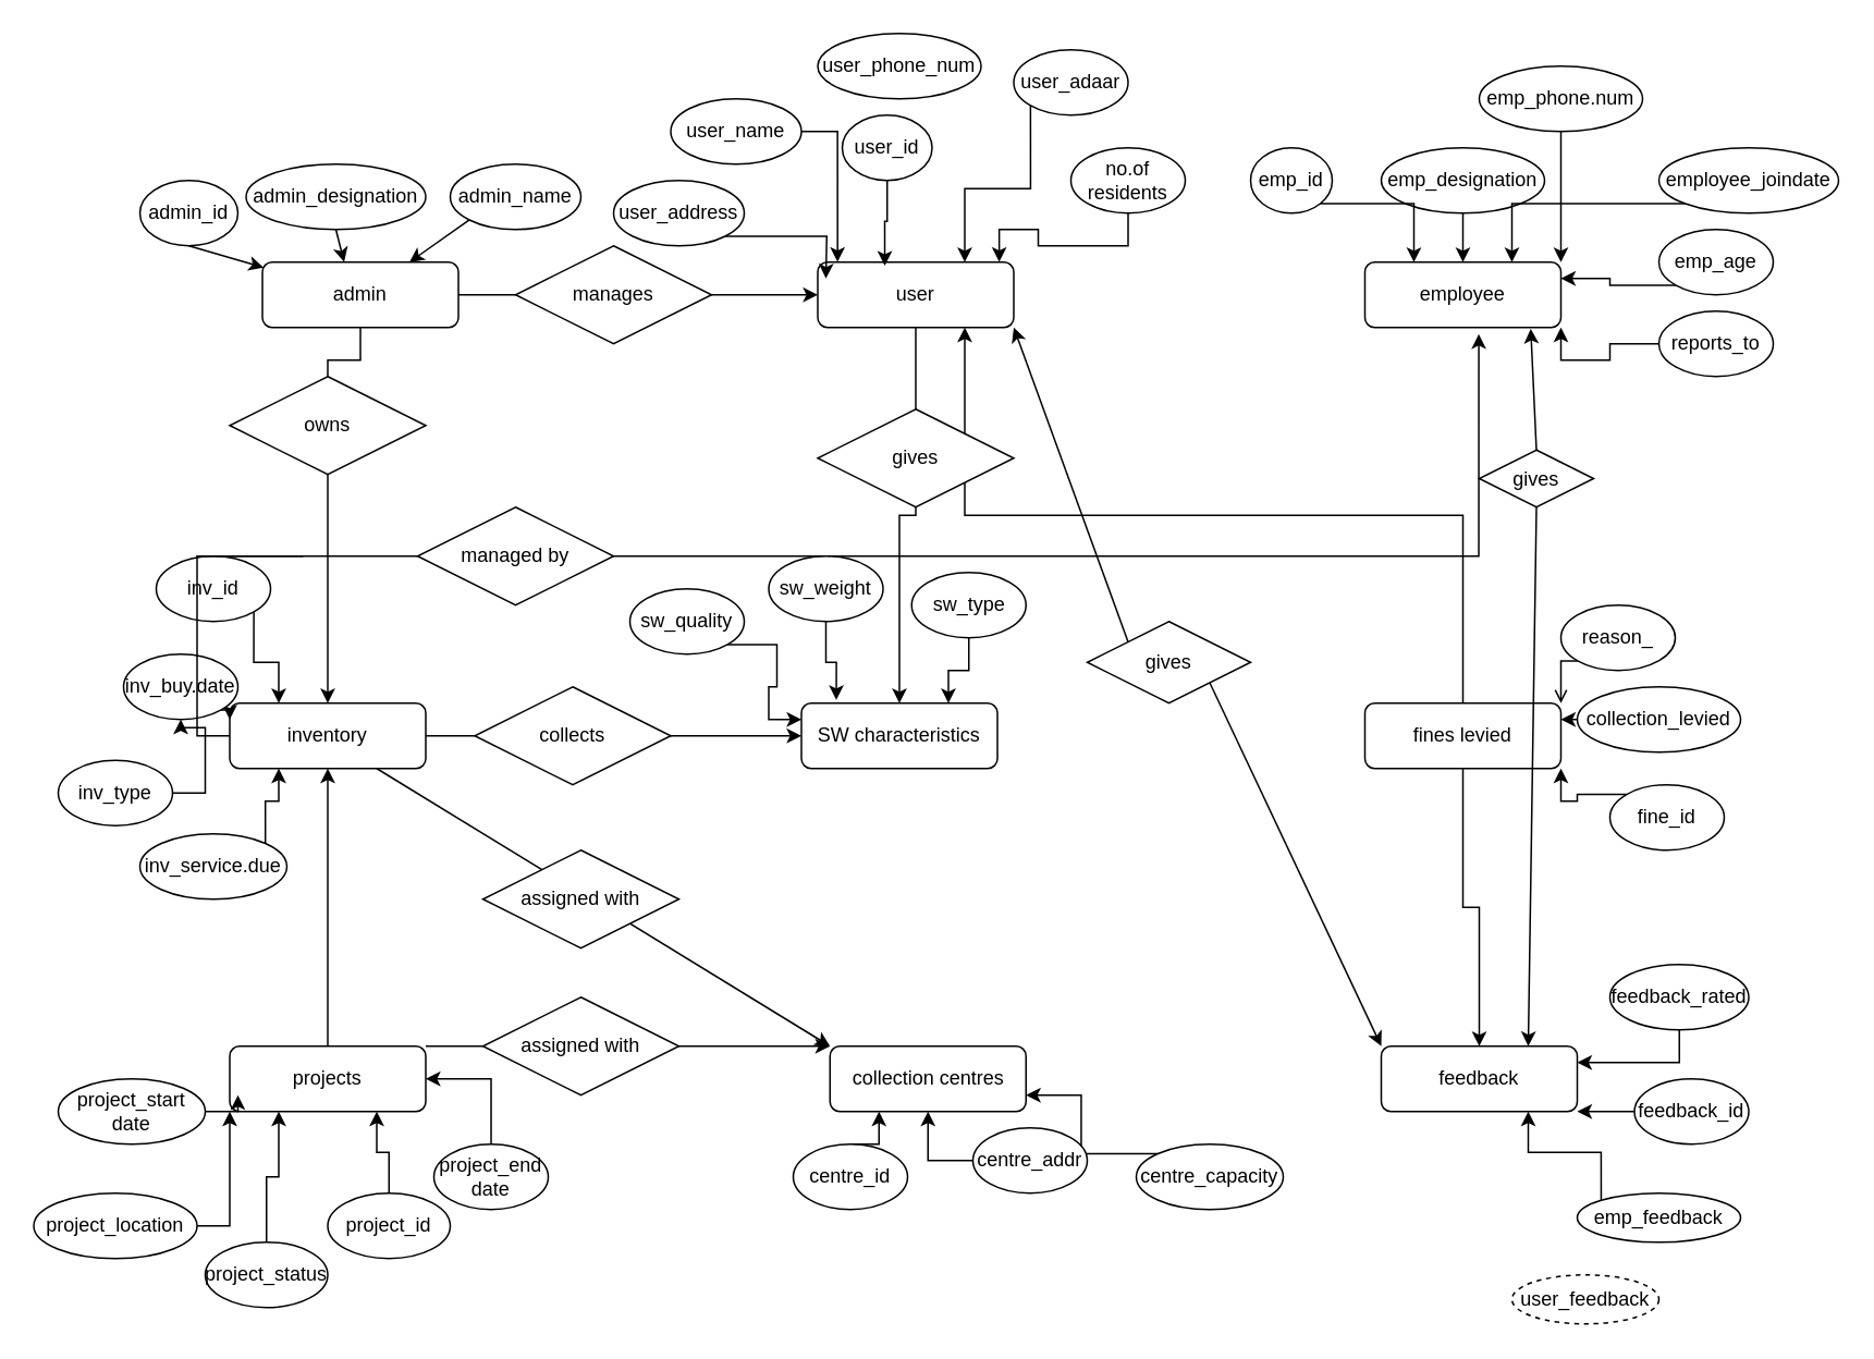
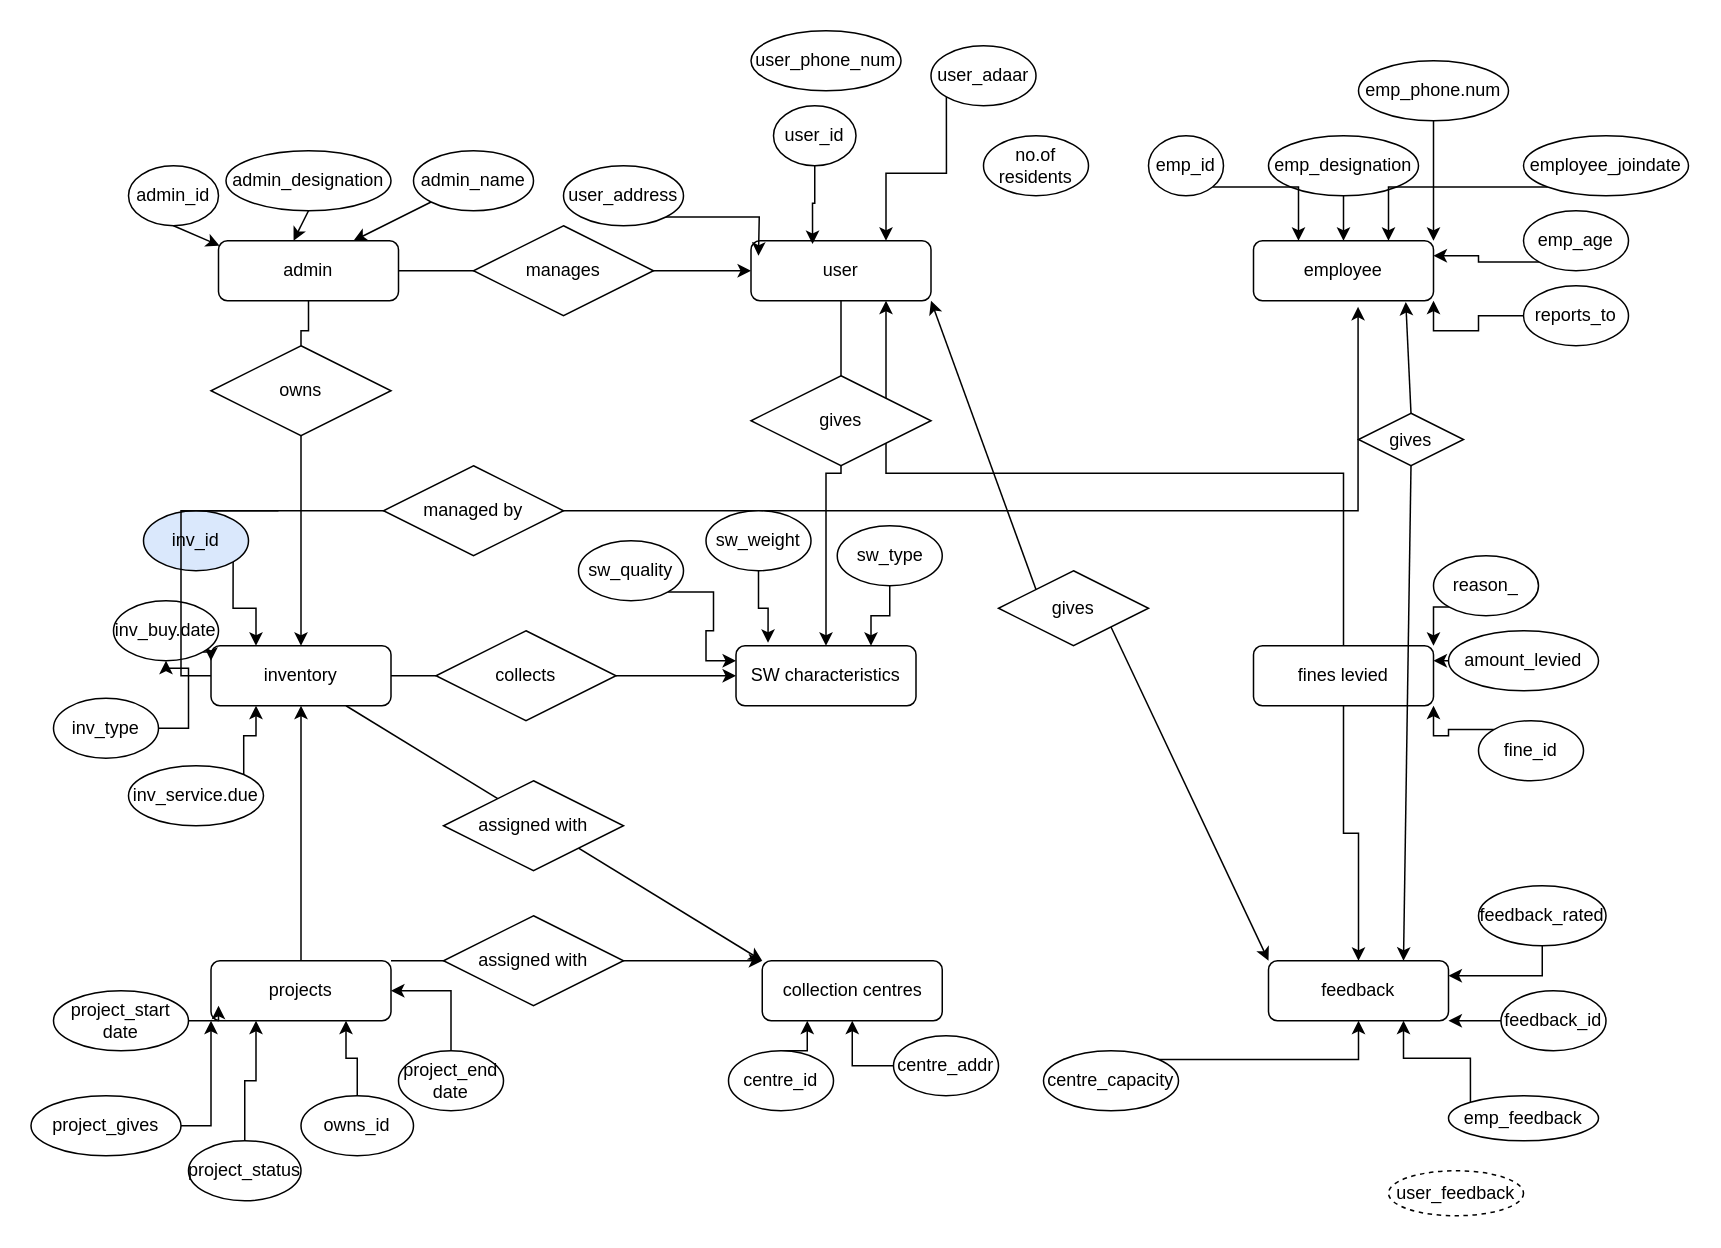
- <mxCell id="26" value="user_name" style="ellipse;whiteSpace=wrap;html=1;" parent="1" vertex="1"><mxGeometry x="410" y="60" width="80" height="40" as="geometry" /></mxCell>
- <mxCell id="25" style="edgeStyle=orthogonalEdgeStyle;rounded=0;orthogonalLoop=1;jettySize=auto;html=1;exitX=1;exitY=0.5;exitDx=0;exitDy=0;entryX=0.101;entryY=-0.004;entryDx=0;entryDy=0;entryPerimeter=0;" parent="1" source="26" target="6" edge="1"><mxGeometry relative="1" as="geometry" /></mxCell>
- <mxCell id="31" style="edgeStyle=orthogonalEdgeStyle;rounded=0;orthogonalLoop=1;jettySize=auto;html=1;exitX=0.5;exitY=1;exitDx=0;exitDy=0;entryX=0.926;entryY=-0.004;entryDx=0;entryDy=0;entryPerimeter=0;" parent="1" source="32" target="6" edge="1"><mxGeometry relative="1" as="geometry" /></mxCell>
- <mxCell id="4" value="admin" style="rounded=1;whiteSpace=wrap;html=1;" parent="1" vertex="1"><mxGeometry x="160" y="160" width="120" height="40" as="geometry" /></mxCell>
+ <mxCell id="4" value="admin" style="rounded=1;whiteSpace=wrap;html=1;" parent="1" vertex="1"><mxGeometry x="145" y="160" width="120" height="40" as="geometry" /></mxCell>
- <mxCell id="47" value="inv_id" style="ellipse;whiteSpace=wrap;html=1;" parent="1" vertex="1"><mxGeometry x="95" y="340" width="70" height="40" as="geometry" /></mxCell>
+ <mxCell id="47" value="inv_id" style="ellipse;whiteSpace=wrap;html=1;fillColor=#dae8fc;" parent="1" vertex="1"><mxGeometry x="95" y="340" width="70" height="40" as="geometry" /></mxCell>
- <mxCell id="74" style="edgeStyle=orthogonalEdgeStyle;rounded=0;orthogonalLoop=1;jettySize=auto;html=1;exitX=0;exitY=1;exitDx=0;exitDy=0;entryX=1;entryY=0;entryDx=0;entryDy=0;endArrow=open;" parent="1" source="75" target="18" edge="1"><mxGeometry relative="1" as="geometry" /></mxCell>
+ <mxCell id="74" style="edgeStyle=orthogonalEdgeStyle;rounded=0;orthogonalLoop=1;jettySize=auto;html=1;exitX=0;exitY=1;exitDx=0;exitDy=0;entryX=1;entryY=0;entryDx=0;entryDy=0;" parent="1" source="75" target="18" edge="1"><mxGeometry relative="1" as="geometry" /></mxCell>
- <mxCell id="77" value="collection_levied" style="ellipse;whiteSpace=wrap;html=1;" parent="1" vertex="1"><mxGeometry x="965" y="420" width="100" height="40" as="geometry" /></mxCell>
+ <mxCell id="77" value="amount_levied" style="ellipse;whiteSpace=wrap;html=1;" parent="1" vertex="1"><mxGeometry x="965" y="420" width="100" height="40" as="geometry" /></mxCell>
- <mxCell id="64" style="edgeStyle=orthogonalEdgeStyle;rounded=0;orthogonalLoop=1;jettySize=auto;html=1;exitX=0;exitY=0;exitDx=0;exitDy=0;entryX=1;entryY=0.75;entryDx=0;entryDy=0;" parent="1" source="65" target="13" edge="1"><mxGeometry relative="1" as="geometry" /></mxCell>
+ <mxCell id="64" style="edgeStyle=orthogonalEdgeStyle;rounded=0;orthogonalLoop=1;jettySize=auto;html=1;exitX=0;exitY=0;exitDx=0;exitDy=0;" parent="1" source="65" target="12" edge="1"><mxGeometry relative="1" as="geometry" /></mxCell>
- <mxCell id="79" value="project_location" style="ellipse;whiteSpace=wrap;html=1;" parent="1" vertex="1"><mxGeometry x="20" y="730" width="100" height="40" as="geometry" /></mxCell>
+ <mxCell id="79" value="project_gives" style="ellipse;whiteSpace=wrap;html=1;" parent="1" vertex="1"><mxGeometry x="20" y="730" width="100" height="40" as="geometry" /></mxCell>
- <mxCell id="69" value="project_id" style="ellipse;whiteSpace=wrap;html=1;" parent="1" vertex="1"><mxGeometry x="200" y="730" width="75" height="40" as="geometry" /></mxCell>
+ <mxCell id="69" value="owns_id" style="ellipse;whiteSpace=wrap;html=1;" parent="1" vertex="1"><mxGeometry x="200" y="730" width="75" height="40" as="geometry" /></mxCell>
